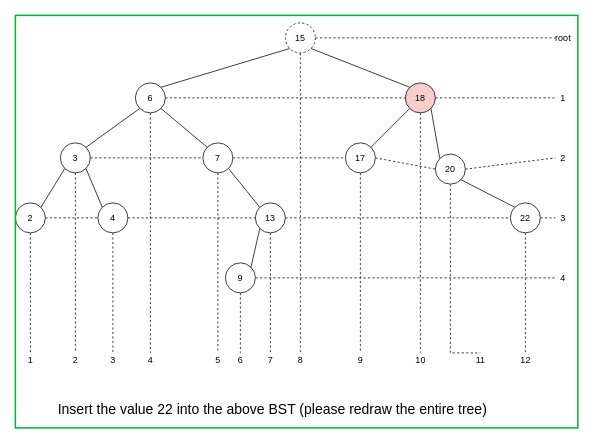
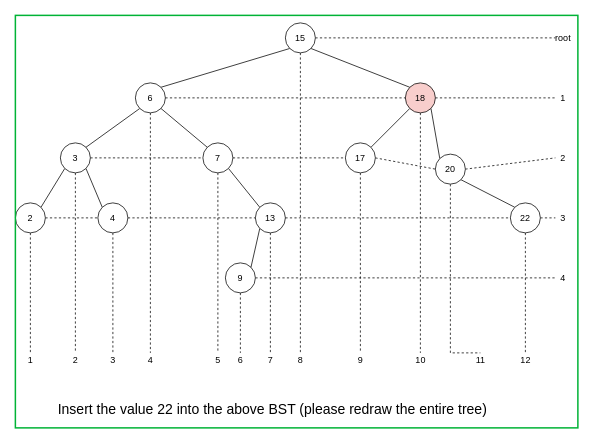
- <mxCell id="6" value="15" style="ellipse;whiteSpace=wrap;html=1;aspect=fixed;dashed=1;" vertex="1" parent="1"><mxGeometry x="380" y="30" width="40" height="40" as="geometry" /></mxCell>
+ <mxCell id="6" value="15" style="ellipse;whiteSpace=wrap;html=1;aspect=fixed;" vertex="1" parent="1"><mxGeometry x="380" y="30" width="40" height="40" as="geometry" /></mxCell>
